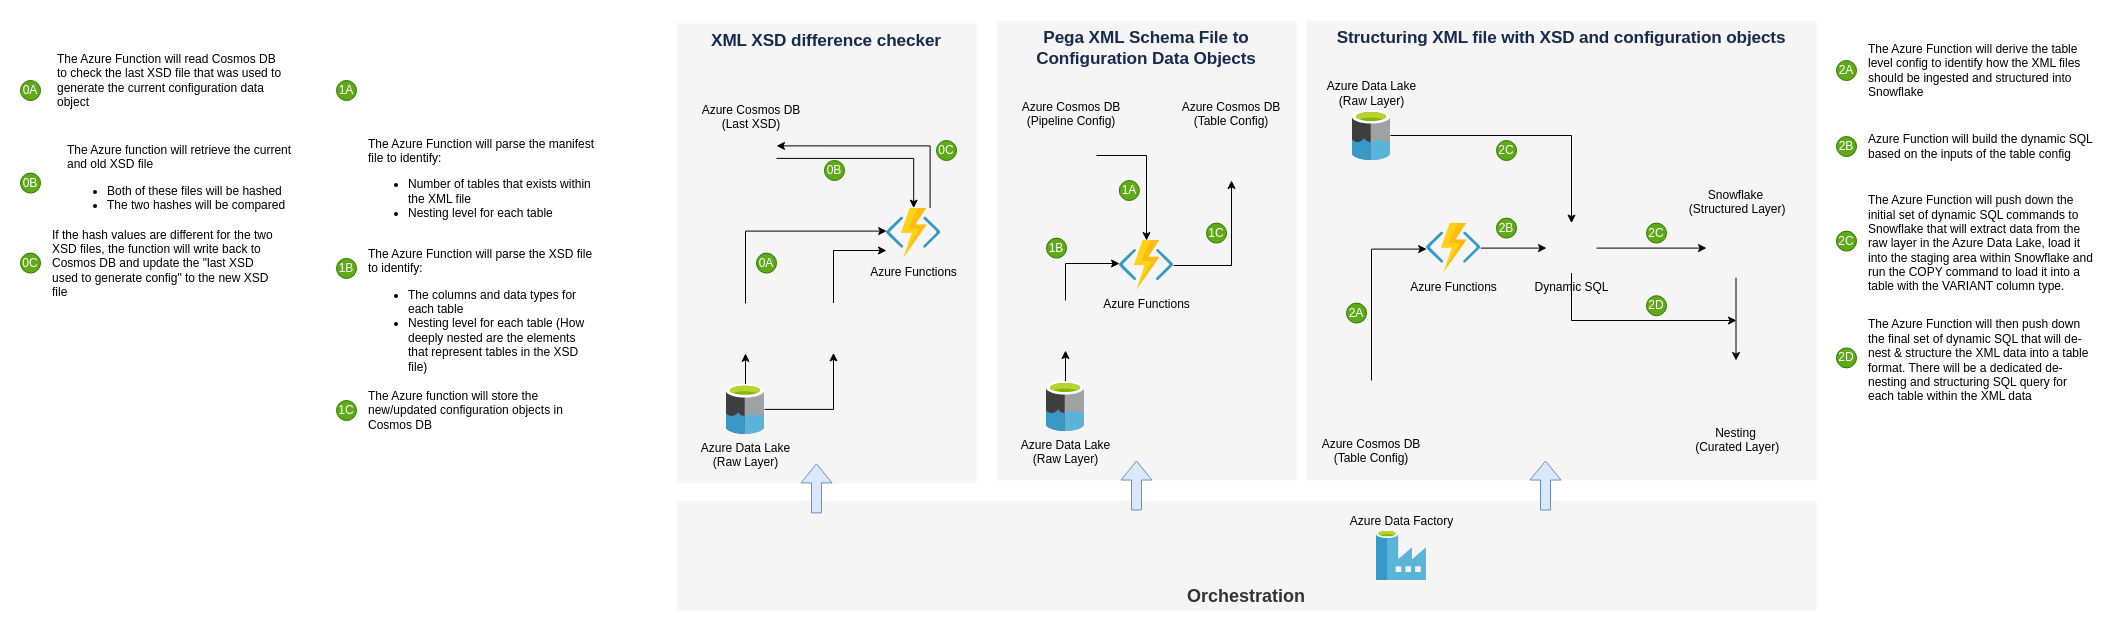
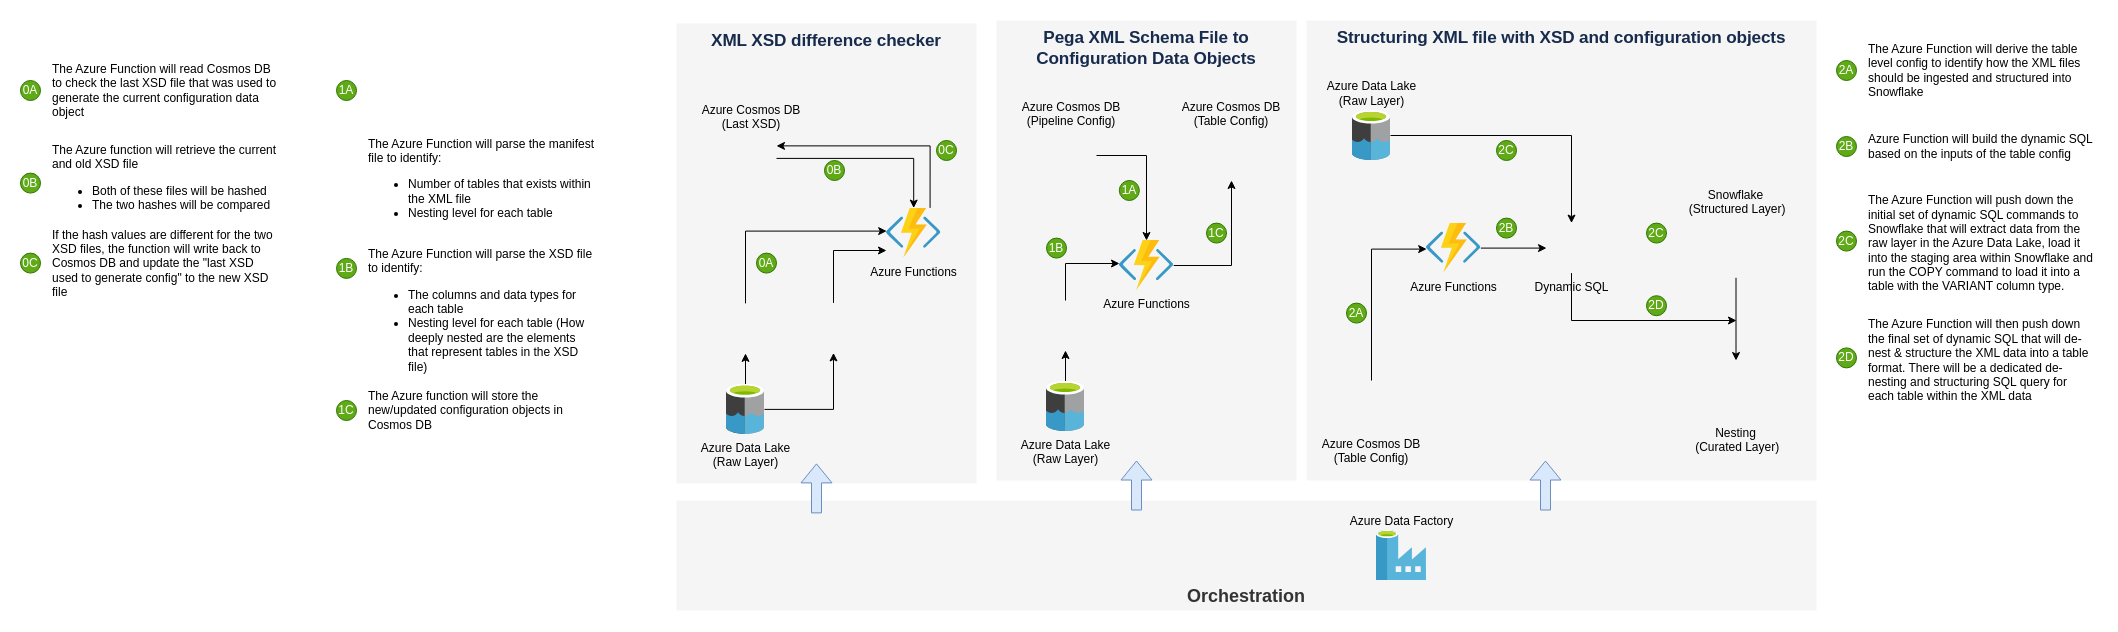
- <mxCell id="70" value="The Azure Function will read Cosmos DB to check the last XSD file that was used to generate the current configuration data object&amp;nbsp;&amp;nbsp;" style="text;html=1;strokeColor=none;fillColor=none;align=left;verticalAlign=middle;whiteSpace=wrap;rounded=0;" parent="1" vertex="1"><mxGeometry x="55" y="50" width="230" height="60" as="geometry" /></mxCell>
+ <mxCell id="70" value="The Azure Function will read Cosmos DB to check the last XSD file that was used to generate the current configuration data object&amp;nbsp;&amp;nbsp;" style="text;html=1;strokeColor=none;fillColor=none;align=left;verticalAlign=middle;whiteSpace=wrap;rounded=0;" parent="1" vertex="1"><mxGeometry x="50" y="60" width="230" height="60" as="geometry" /></mxCell>
- <mxCell id="72" value="&lt;div&gt;The Azure function will retrieve the current and old XSD file&lt;/div&gt;&lt;div&gt;&lt;ul&gt;&lt;li&gt;Both of these files will be hashed&amp;nbsp;&lt;/li&gt;&lt;li&gt;The two hashes will be compared&amp;nbsp;&lt;/li&gt;&lt;/ul&gt;&lt;/div&gt;" style="text;html=1;strokeColor=none;fillColor=none;align=left;verticalAlign=middle;whiteSpace=wrap;rounded=0;" parent="1" vertex="1"><mxGeometry x="65" y="152.6" width="230" height="60" as="geometry" /></mxCell>
+ <mxCell id="72" value="&lt;div&gt;The Azure function will retrieve the current and old XSD file&lt;/div&gt;&lt;div&gt;&lt;ul&gt;&lt;li&gt;Both of these files will be hashed&amp;nbsp;&lt;/li&gt;&lt;li&gt;The two hashes will be compared&amp;nbsp;&lt;/li&gt;&lt;/ul&gt;&lt;/div&gt;" style="text;html=1;strokeColor=none;fillColor=none;align=left;verticalAlign=middle;whiteSpace=wrap;rounded=0;" parent="1" vertex="1"><mxGeometry x="50" y="152.6" width="230" height="60" as="geometry" /></mxCell>
- <mxCell id="7" style="edgeStyle=orthogonalEdgeStyle;rounded=0;orthogonalLoop=1;jettySize=auto;html=1;" parent="1" source="9" target="18" edge="1"><mxGeometry relative="1" as="geometry" /></mxCell>
